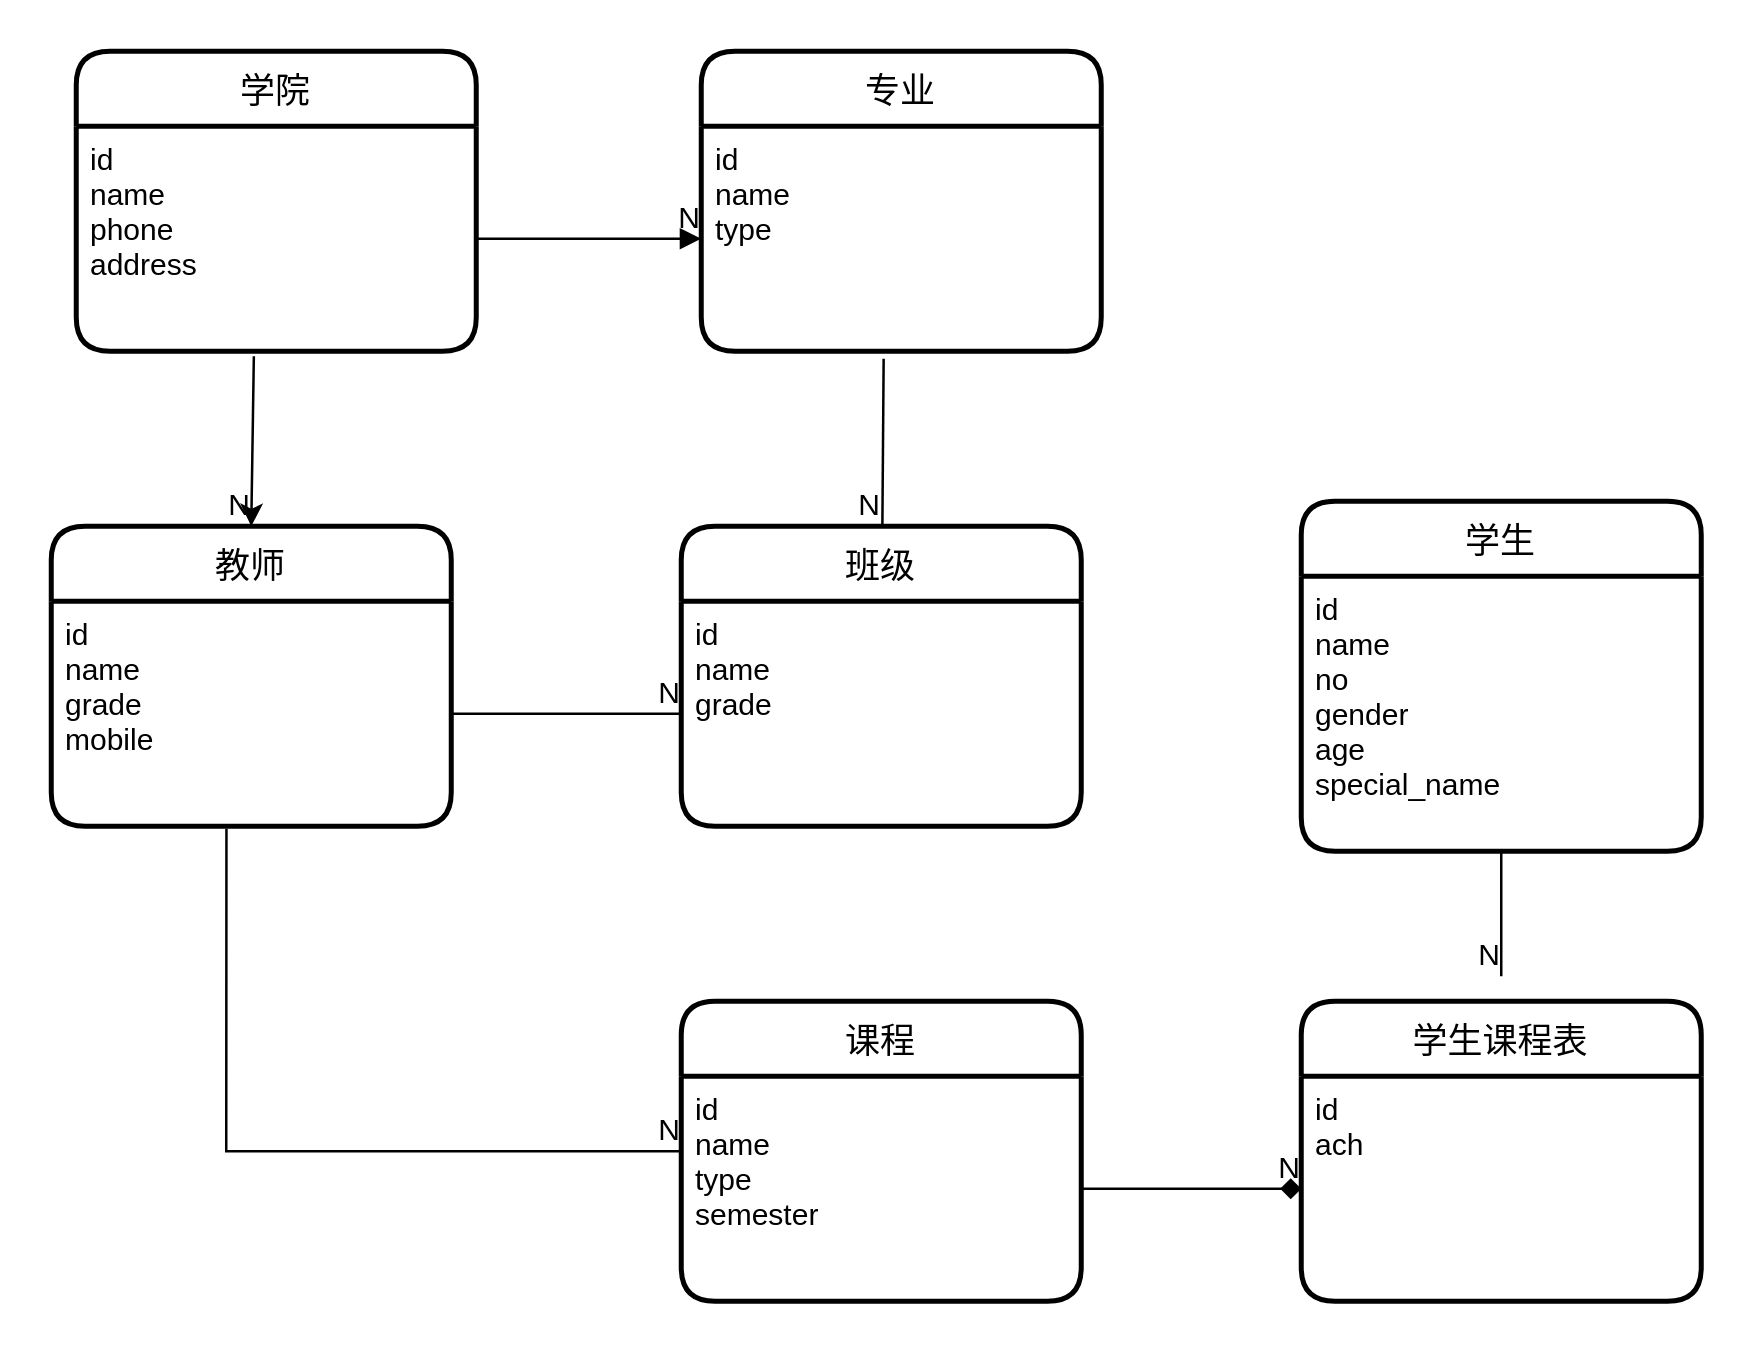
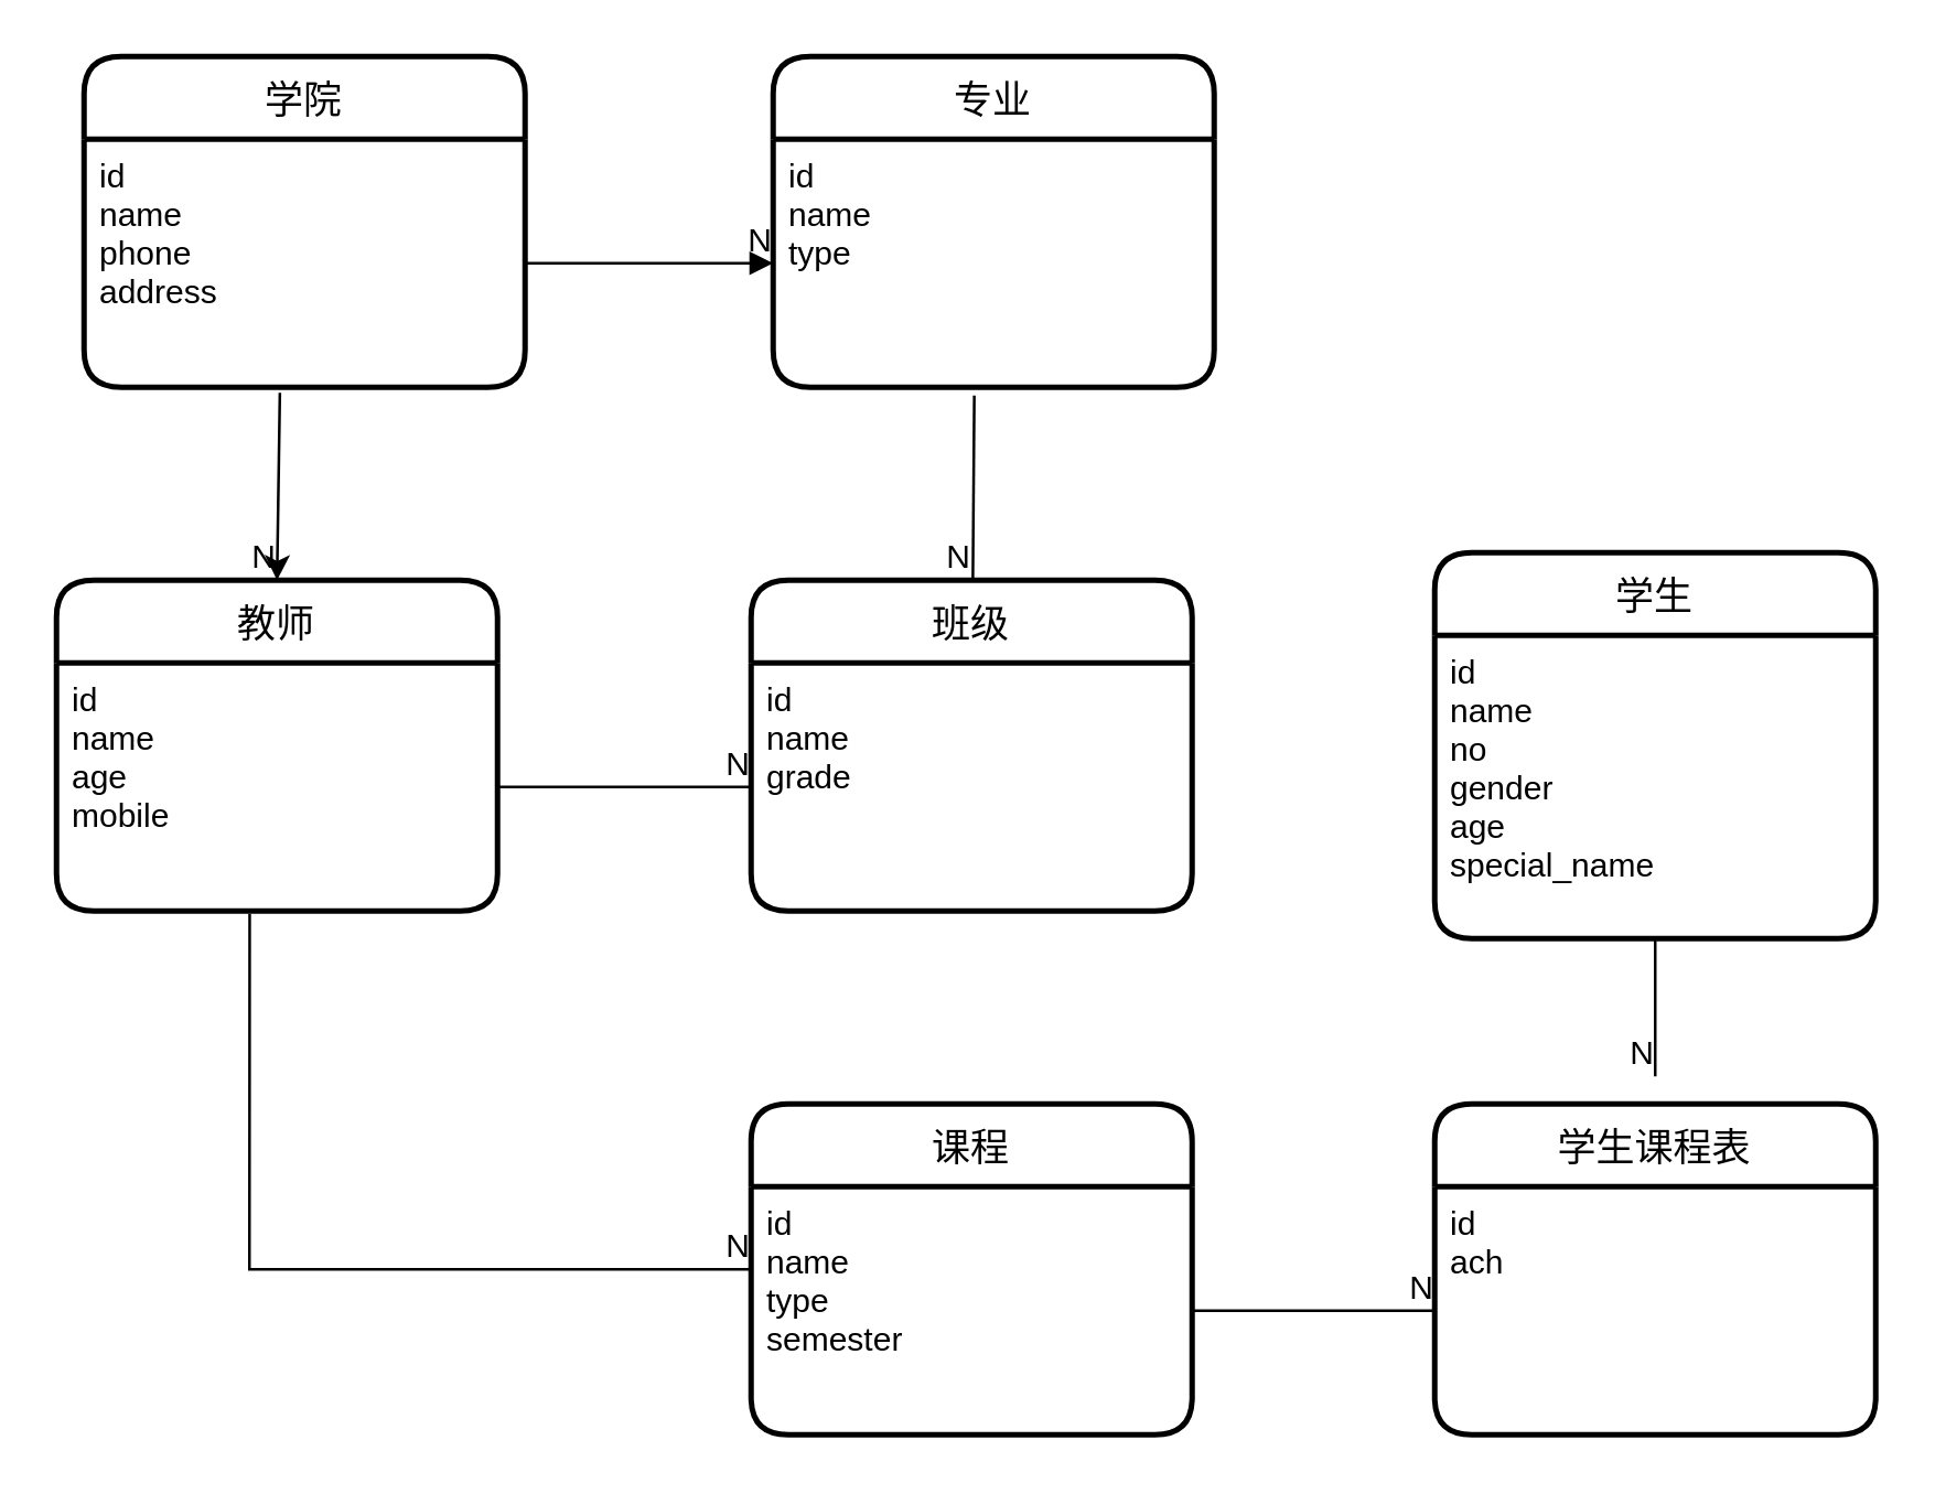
- <mxCell id="16" value="id&#10;name&#10;grade&#10;mobile" style="align=left;strokeColor=none;fillColor=none;spacingLeft=4;fontSize=12;verticalAlign=top;resizable=0;rotatable=0;part=1;" vertex="1" parent="15"><mxGeometry y="30" width="160" height="90" as="geometry" /></mxCell>
+ <mxCell id="16" value="id&#10;name&#10;age&#10;mobile" style="align=left;strokeColor=none;fillColor=none;spacingLeft=4;fontSize=12;verticalAlign=top;resizable=0;rotatable=0;part=1;" vertex="1" parent="15"><mxGeometry y="30" width="160" height="90" as="geometry" /></mxCell>
- <mxCell id="25" value="" style="endArrow=diamond;html=1;rounded=0;exitX=1;exitY=0.5;exitDx=0;exitDy=0;entryX=0;entryY=0.5;entryDx=0;entryDy=0;" edge="1" parent="1" source="20" target="24"><mxGeometry relative="1" as="geometry"><mxPoint x="460" y="530" as="sourcePoint" /><mxPoint x="620" y="530" as="targetPoint" /></mxGeometry></mxCell>
+ <mxCell id="25" value="" style="endArrow=none;html=1;rounded=0;exitX=1;exitY=0.5;exitDx=0;exitDy=0;entryX=0;entryY=0.5;entryDx=0;entryDy=0;" edge="1" parent="1" source="20" target="24"><mxGeometry relative="1" as="geometry"><mxPoint x="460" y="530" as="sourcePoint" /><mxPoint x="620" y="530" as="targetPoint" /></mxGeometry></mxCell>
